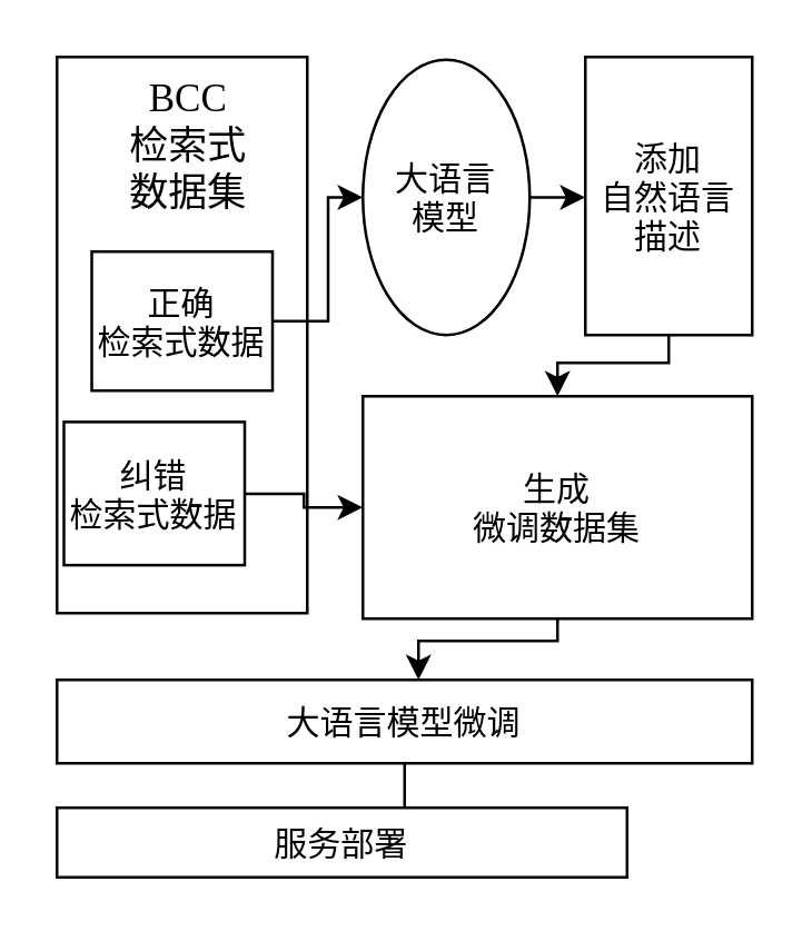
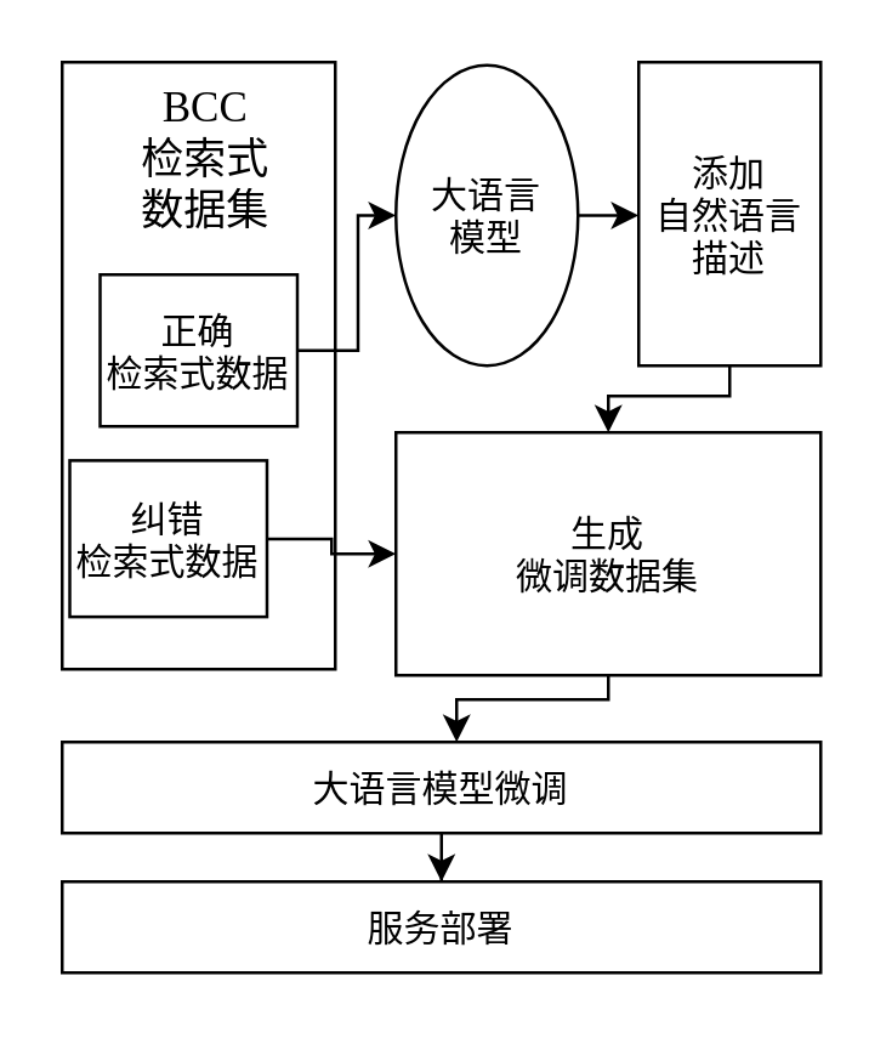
- <mxCell id="16" value="服务部署" style="rounded=0;fontFamily=SimSun;" parent="1" vertex="1"><mxGeometry x="20" y="290" width="205" height="25" as="geometry" /></mxCell>
+ <mxCell id="16" value="服务部署" style="rounded=0;fontFamily=SimSun;" parent="1" vertex="1"><mxGeometry x="20" y="290" width="250" height="30" as="geometry" /></mxCell>
